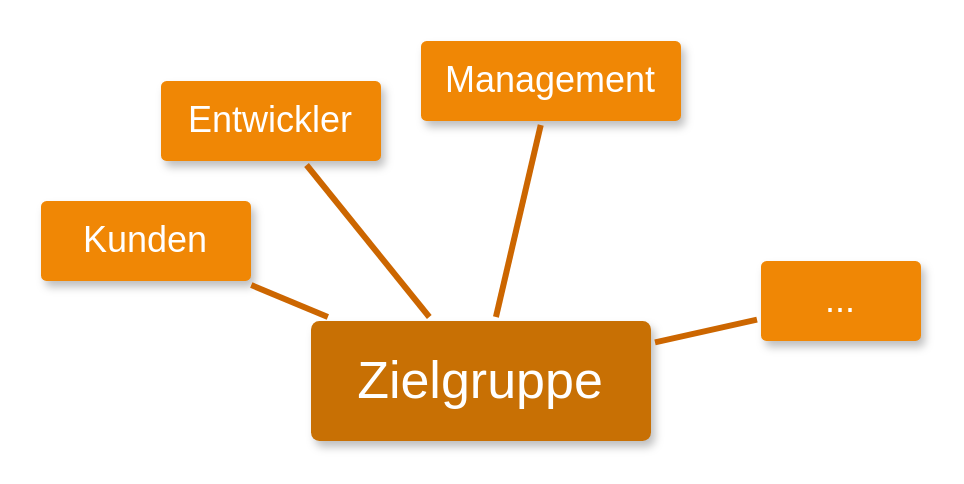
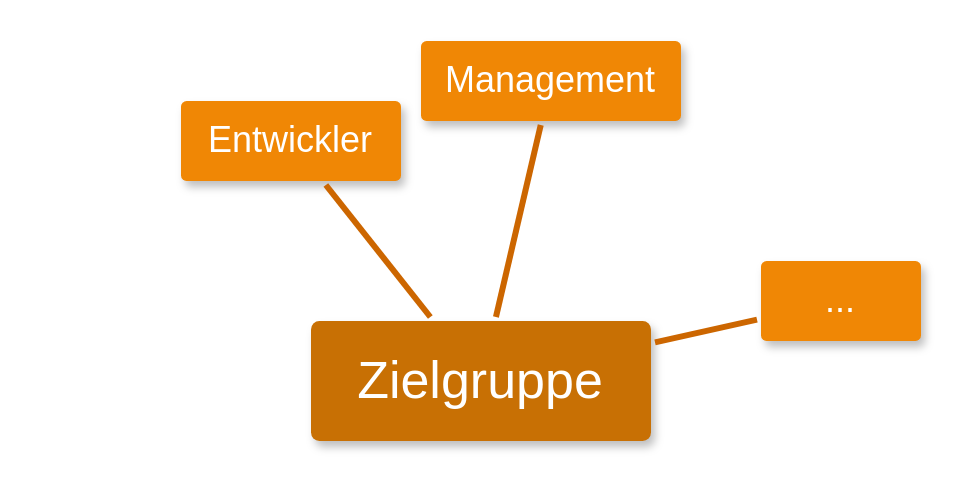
- <mxCell id="3" value="Entwickler" style="rounded=1;whiteSpace=wrap;html=1;shadow=1;labelBackgroundColor=none;strokeColor=none;strokeWidth=3;fillColor=#F08705;fontFamily=Helvetica;fontSize=18;fontColor=#FFFFFF;align=center;spacing=5;arcSize=7;perimeterSpacing=2;" vertex="1" parent="1"><mxGeometry x="80" y="40" width="110" height="40" as="geometry" /></mxCell>
+ <mxCell id="3" value="Entwickler" style="rounded=1;whiteSpace=wrap;html=1;shadow=1;labelBackgroundColor=none;strokeColor=none;strokeWidth=3;fillColor=#F08705;fontFamily=Helvetica;fontSize=18;fontColor=#FFFFFF;align=center;spacing=5;arcSize=7;perimeterSpacing=2;" vertex="1" parent="1"><mxGeometry x="90" y="50" width="110" height="40" as="geometry" /></mxCell>
- <mxCell id="4" value="Kunden" style="rounded=1;whiteSpace=wrap;html=1;shadow=1;labelBackgroundColor=none;strokeColor=none;strokeWidth=3;fillColor=#F08705;fontFamily=Helvetica;fontSize=18;fontColor=#FFFFFF;align=center;spacing=5;arcSize=7;perimeterSpacing=2;" vertex="1" parent="1"><mxGeometry x="20" y="100" width="105" height="40" as="geometry" /></mxCell>
- <mxCell id="7" value="" style="endArrow=none;html=1;shadow=0;sketch=0;strokeColor=#CC6600;strokeWidth=3;fontSize=26;" edge="1" parent="1" source="6" target="4"><mxGeometry width="50" height="50" relative="1" as="geometry"><mxPoint x="35" y="-100" as="sourcePoint" /><mxPoint x="75" y="-40" as="targetPoint" /></mxGeometry></mxCell>
